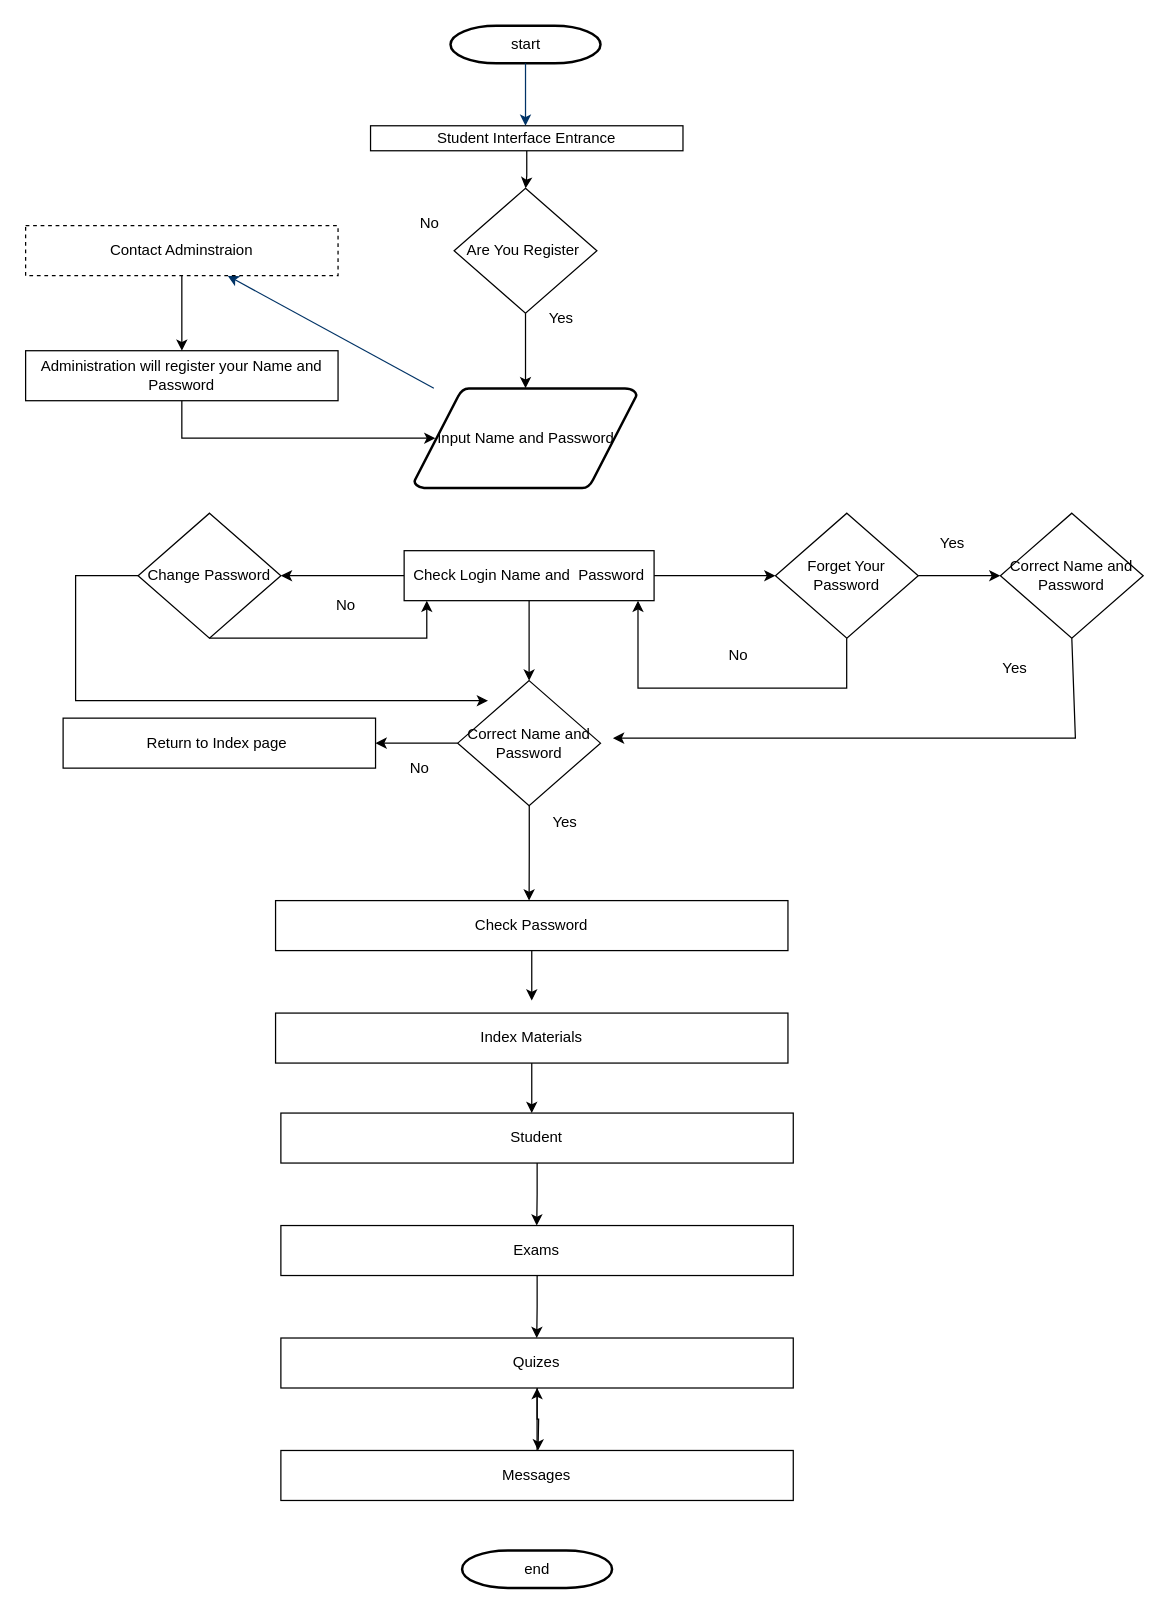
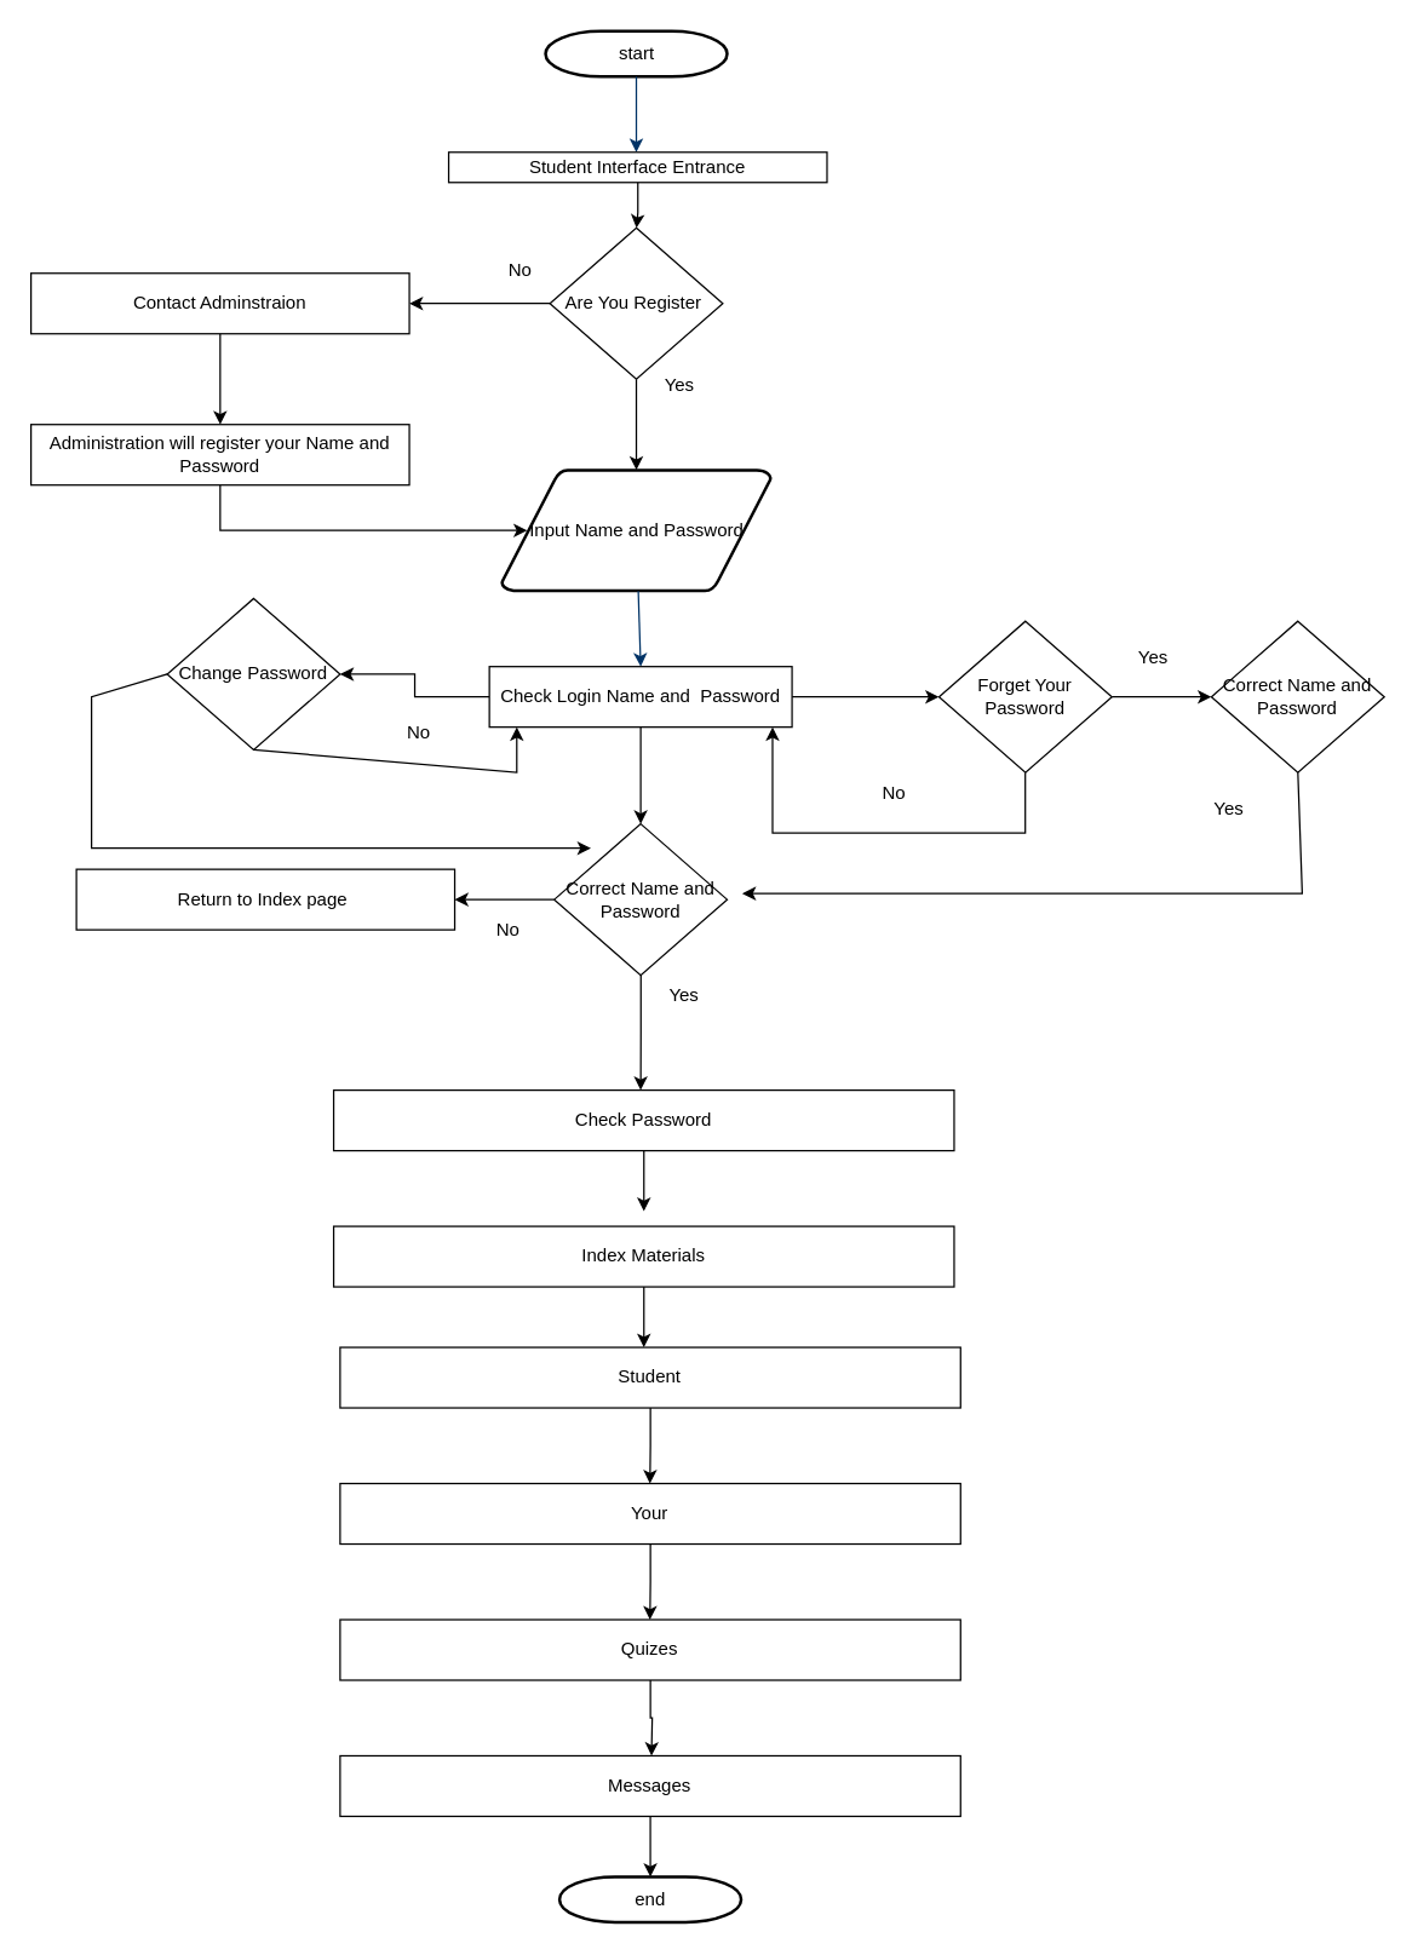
- <mxCell id="20" value="Contact Adminstraion" style="rounded=0;whiteSpace=wrap;html=1;dashed=1;" vertex="1" parent="1"><mxGeometry x="20" y="180" width="250" height="40" as="geometry" /></mxCell>
+ <mxCell id="20" value="Contact Adminstraion" style="rounded=0;whiteSpace=wrap;html=1;" vertex="1" parent="1"><mxGeometry x="20" y="180" width="250" height="40" as="geometry" /></mxCell>
+ <mxCell id="15" style="edgeStyle=orthogonalEdgeStyle;rounded=0;orthogonalLoop=1;jettySize=auto;html=1;entryX=1;entryY=0.5;entryDx=0;entryDy=0;" edge="1" parent="1" source="16" target="20"><mxGeometry relative="1" as="geometry" /></mxCell>
- <mxCell id="5" style="fontStyle=1;strokeColor=#003366;strokeWidth=1;html=1;" parent="1" source="3" target="20" edge="1"><mxGeometry relative="1" as="geometry"><mxPoint x="421" y="420" as="targetPoint" /></mxGeometry></mxCell>
+ <mxCell id="5" style="fontStyle=1;strokeColor=#003366;strokeWidth=1;html=1;entryX=0.5;entryY=0;entryDx=0;entryDy=0;" parent="1" source="3" target="24" edge="1"><mxGeometry relative="1" as="geometry"><mxPoint x="421" y="420" as="targetPoint" /></mxGeometry></mxCell>
- <mxCell id="25" value="Change Password" style="rhombus;whiteSpace=wrap;html=1;" vertex="1" parent="1"><mxGeometry x="110" y="410" width="114.25" height="100" as="geometry" /></mxCell>
+ <mxCell id="25" value="Change Password" style="rhombus;whiteSpace=wrap;html=1;" vertex="1" parent="1"><mxGeometry x="110" y="395" width="114.25" height="100" as="geometry" /></mxCell>
- <mxCell id="49" value="Exams" style="rounded=0;whiteSpace=wrap;html=1;" vertex="1" parent="1"><mxGeometry x="224.25" y="980" width="410" height="40" as="geometry" /></mxCell>
+ <mxCell id="49" value="Your" style="rounded=0;whiteSpace=wrap;html=1;" vertex="1" parent="1"><mxGeometry x="224.25" y="980" width="410" height="40" as="geometry" /></mxCell>
- <mxCell id="50" style="edgeStyle=orthogonalEdgeStyle;rounded=0;orthogonalLoop=1;jettySize=auto;html=1;" edge="1" parent="1" source="51" target="45"><mxGeometry relative="1" as="geometry" /></mxCell>
+ <mxCell id="50" style="edgeStyle=orthogonalEdgeStyle;rounded=0;orthogonalLoop=1;jettySize=auto;html=1;entryX=0.5;entryY=0;entryDx=0;entryDy=0;entryPerimeter=0;" edge="1" parent="1" source="51" target="8"><mxGeometry relative="1" as="geometry" /></mxCell>
